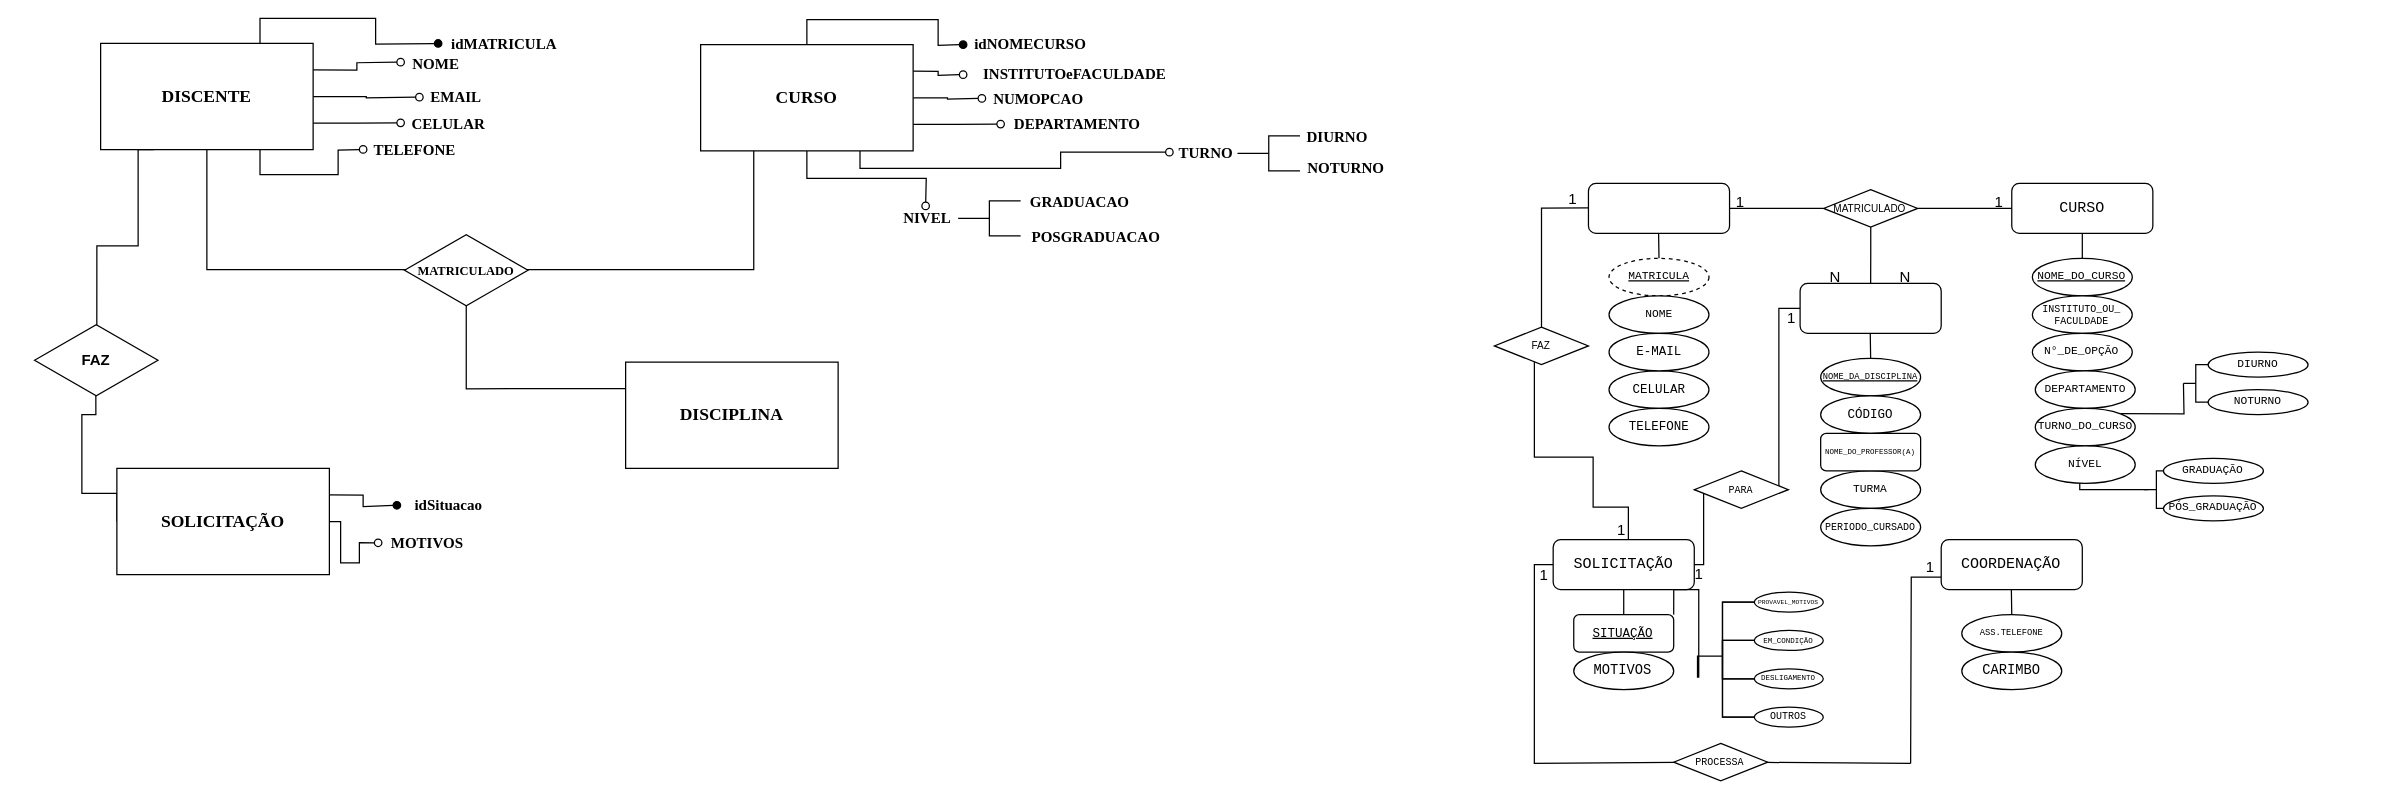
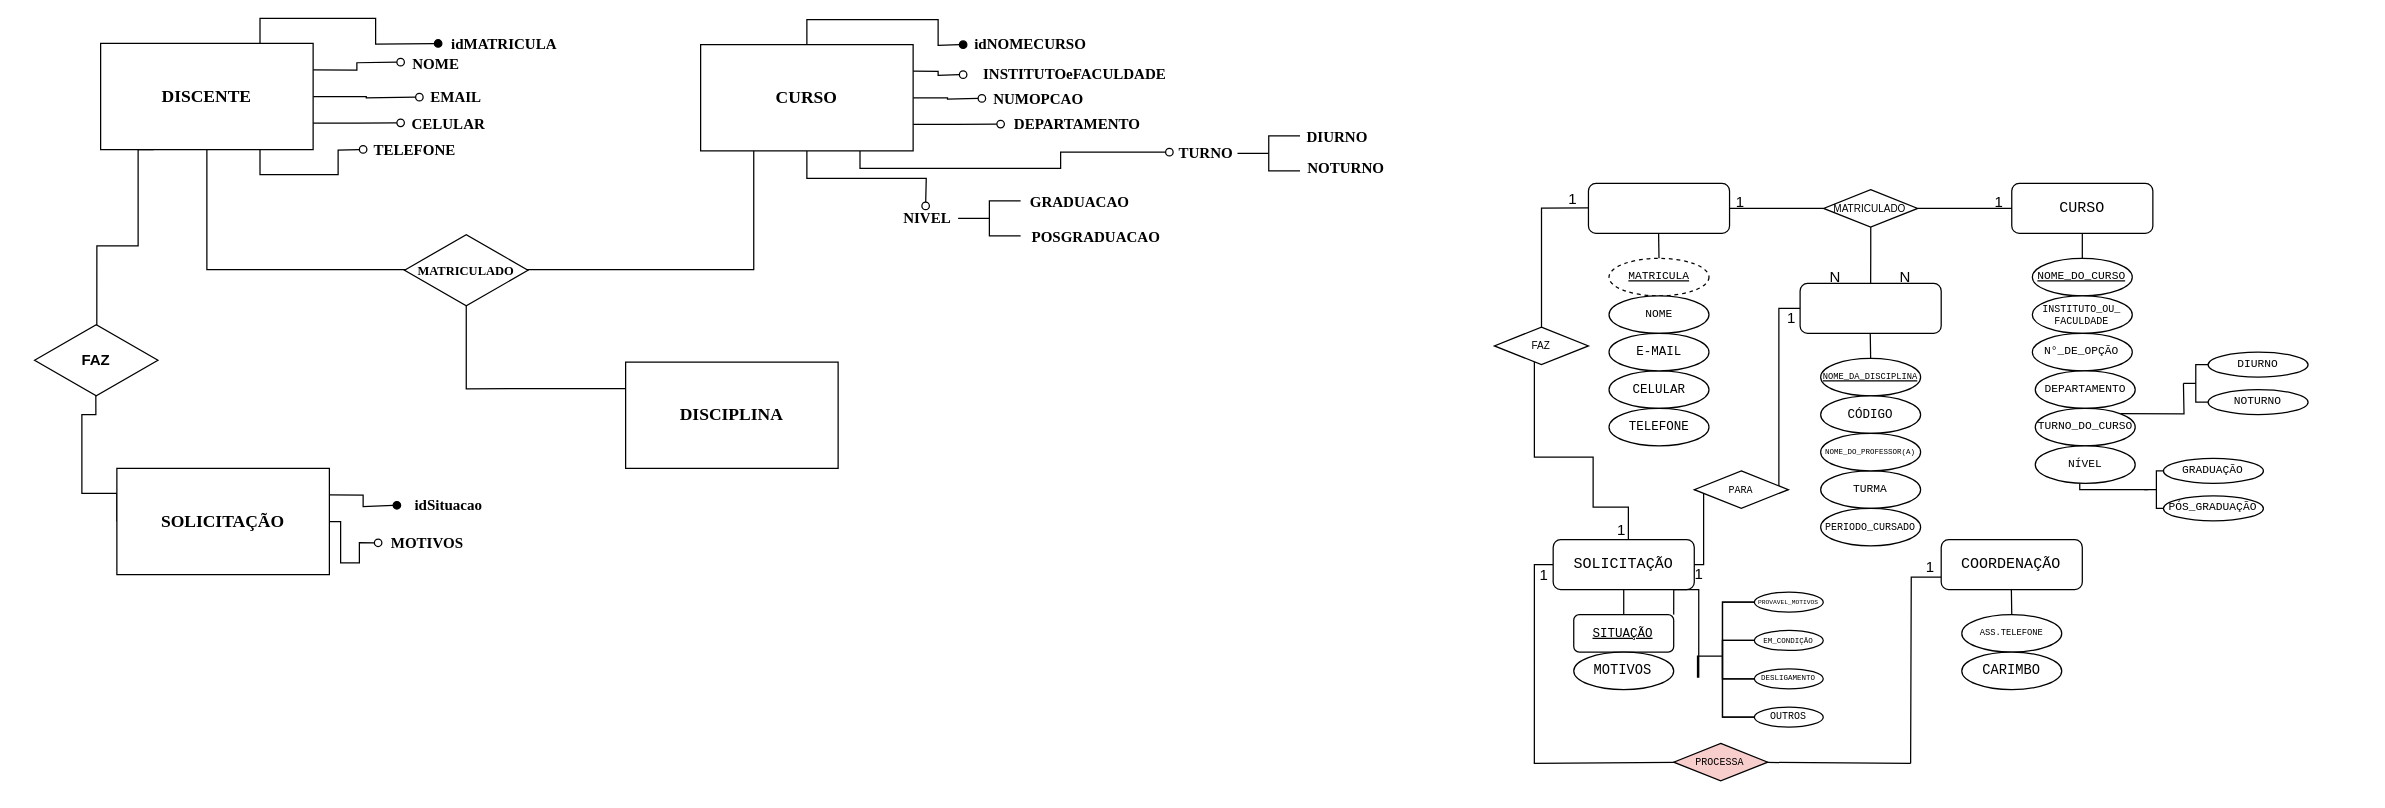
- <mxCell id="25" value="&lt;font style=&quot;font-size: 6px;&quot;&gt;NOME_DO_PROFESSOR(A)&lt;/font&gt;" style="whiteSpace=wrap;html=1;shadow=0;gradientColor=none;strokeColor=default;fontSize=9;fontFamily=Courier New;rounded=1;" vertex="1" parent="2"><mxGeometry x="261.043" y="202" width="79.959" height="30" as="geometry" /></mxCell>
+ <mxCell id="25" value="&lt;font style=&quot;font-size: 6px;&quot;&gt;NOME_DO_PROFESSOR(A)&lt;/font&gt;" style="ellipse;whiteSpace=wrap;html=1;shadow=0;gradientColor=none;strokeColor=default;fontSize=9;fontFamily=Courier New;" vertex="1" parent="2"><mxGeometry x="261.043" y="202" width="79.959" height="30" as="geometry" /></mxCell>
- <mxCell id="74" value="PROCESSA" style="rhombus;whiteSpace=wrap;html=1;fontSize=8;shadow=0;fontFamily=Courier New;" vertex="1" parent="2"><mxGeometry x="143.456" y="450" width="75.256" height="30" as="geometry" /></mxCell>
+ <mxCell id="74" value="PROCESSA" style="rhombus;whiteSpace=wrap;html=1;fontSize=8;shadow=0;fontFamily=Courier New;fillColor=#f8cecc;" vertex="1" parent="2"><mxGeometry x="143.456" y="450" width="75.256" height="30" as="geometry" /></mxCell>
